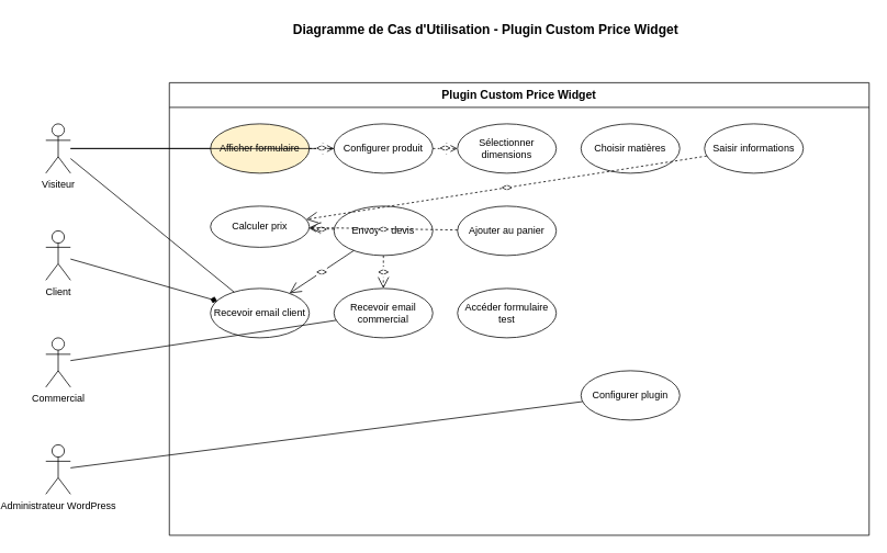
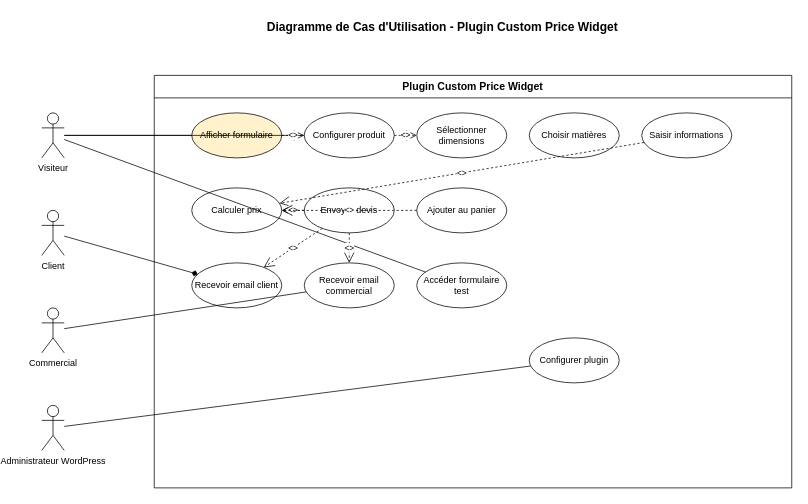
- <mxCell id="22" value="" style="endArrow=none;html=1;rounded=0;" parent="1" source="3" target="16" edge="1"><mxGeometry width="50" height="50" relative="1" as="geometry"><mxPoint x="70" y="200" as="sourcePoint" /><mxPoint x="520" y="380" as="targetPoint" /></mxGeometry></mxCell>
+ <mxCell id="22" value="" style="endArrow=none;html=1;rounded=0;" parent="1" source="3" target="18" edge="1"><mxGeometry width="50" height="50" relative="1" as="geometry"><mxPoint x="70" y="200" as="sourcePoint" /><mxPoint x="520" y="380" as="targetPoint" /></mxGeometry></mxCell>
- <mxCell id="13" value="Calculer prix" style="ellipse;whiteSpace=wrap;html=1;" parent="7" vertex="1"><mxGeometry x="50" y="150" width="120" height="50" as="geometry" /></mxCell>
+ <mxCell id="13" value="Calculer prix" style="ellipse;whiteSpace=wrap;html=1;" parent="7" vertex="1"><mxGeometry x="50" y="150" width="120" height="60" as="geometry" /></mxCell>
- <mxCell id="31" value="&lt;&lt;include&gt;&gt;" style="endArrow=open;endSize=12;dashed=0;html=1;rounded=0;" parent="1" source="14" target="16" edge="1"><mxGeometry width="160" relative="1" as="geometry"><mxPoint x="230" y="280" as="sourcePoint" /><mxPoint x="140" y="380" as="targetPoint" /></mxGeometry></mxCell>
+ <mxCell id="31" value="&lt;&lt;include&gt;&gt;" style="endArrow=open;endSize=12;dashed=1;html=1;rounded=0;" parent="1" source="14" target="16" edge="1"><mxGeometry width="160" relative="1" as="geometry"><mxPoint x="230" y="280" as="sourcePoint" /><mxPoint x="140" y="380" as="targetPoint" /></mxGeometry></mxCell>
